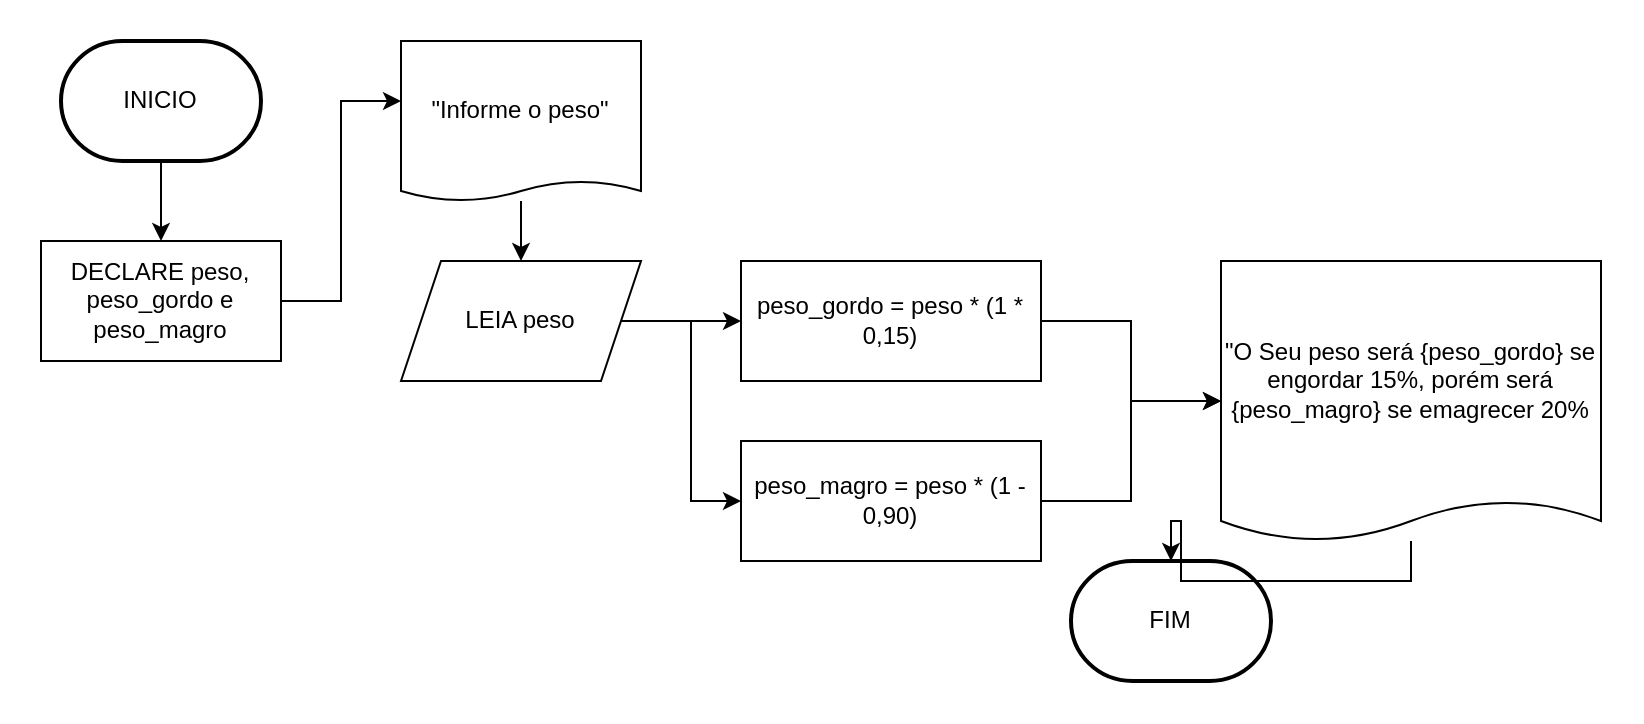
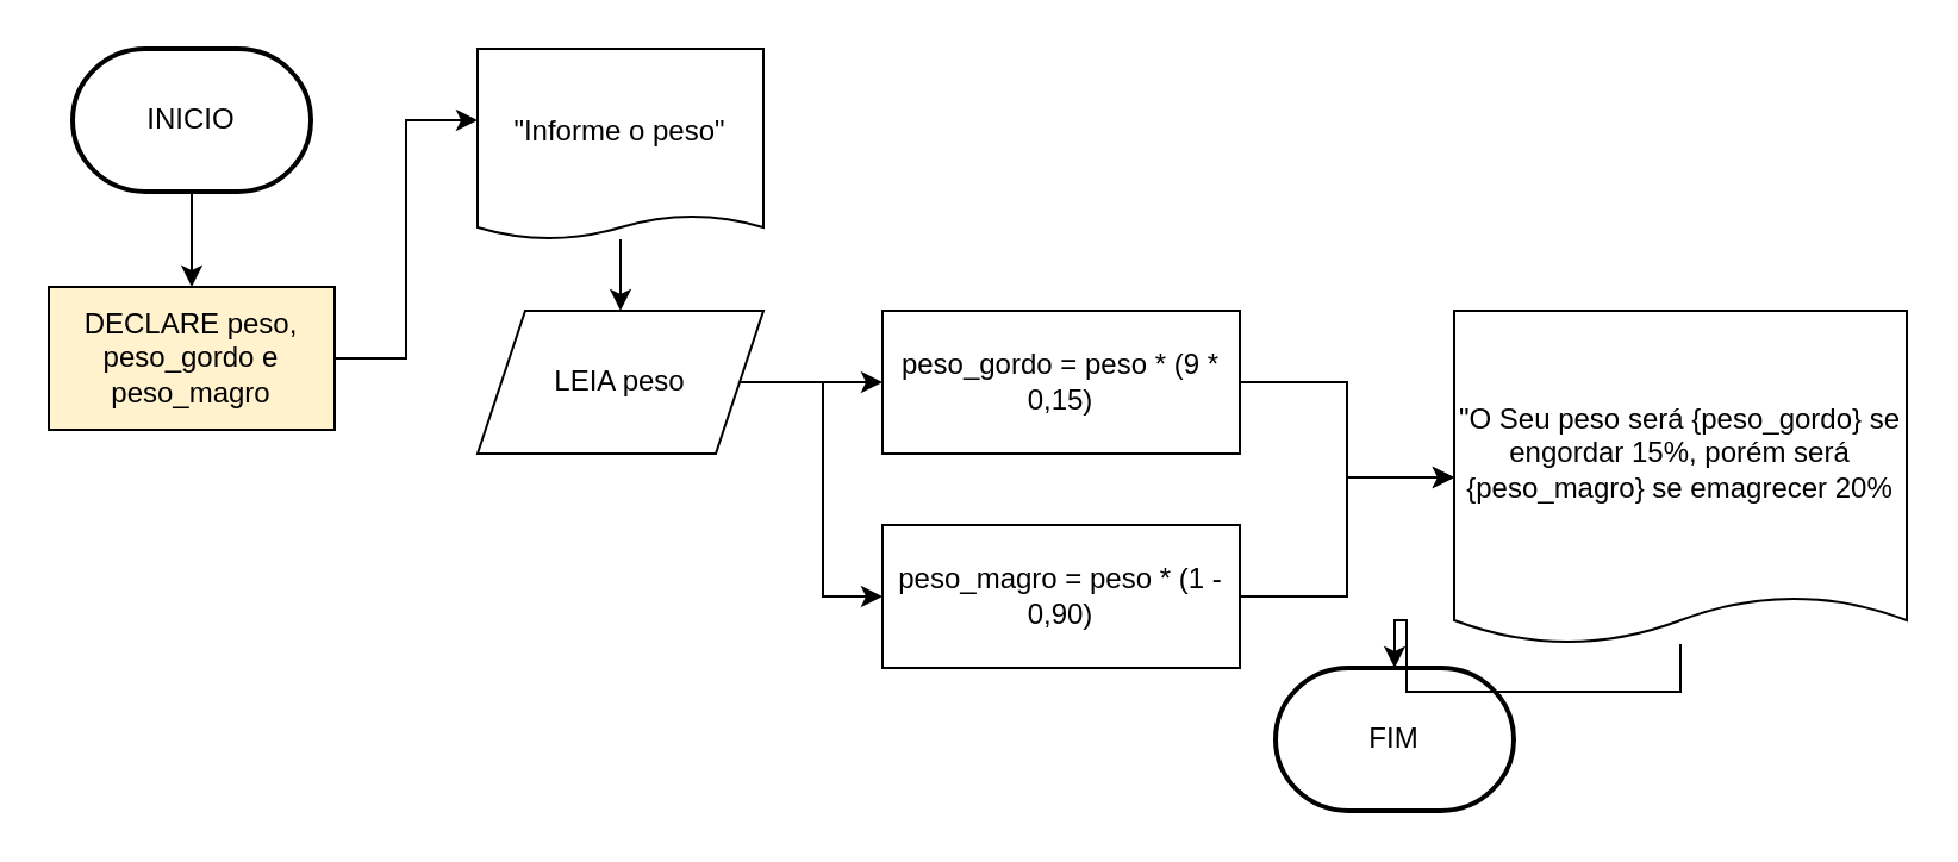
- <mxCell id="6" value="DECLARE peso, peso_gordo e peso_magro" style="rounded=0;whiteSpace=wrap;html=1;" vertex="1" parent="1"><mxGeometry x="20" y="120" width="120" height="60" as="geometry" /></mxCell>
+ <mxCell id="6" value="DECLARE peso, peso_gordo e peso_magro" style="rounded=0;whiteSpace=wrap;html=1;fillColor=#fff2cc;" vertex="1" parent="1"><mxGeometry x="20" y="120" width="120" height="60" as="geometry" /></mxCell>
- <mxCell id="13" value="peso_gordo = peso * (1 * 0,15)" style="rounded=0;whiteSpace=wrap;html=1;" vertex="1" parent="1"><mxGeometry x="370" y="130" width="150" height="60" as="geometry" /></mxCell>
+ <mxCell id="13" value="peso_gordo = peso * (9 * 0,15)" style="rounded=0;whiteSpace=wrap;html=1;" vertex="1" parent="1"><mxGeometry x="370" y="130" width="150" height="60" as="geometry" /></mxCell>
